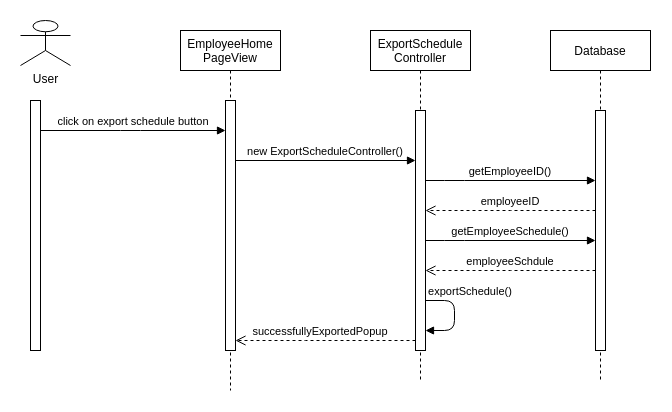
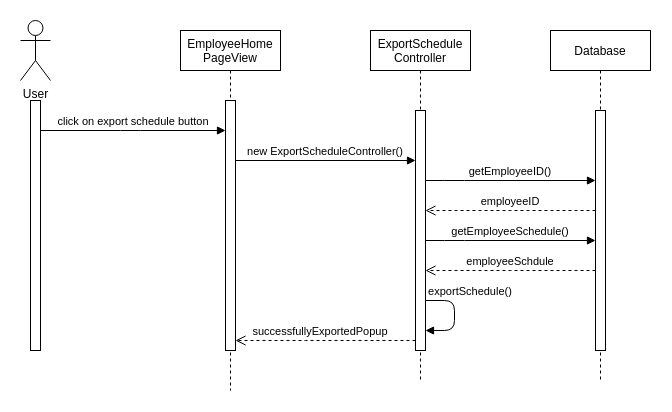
- <mxCell id="6" value="User" style="shape=umlActor;verticalLabelPosition=bottom;verticalAlign=top;html=1;outlineConnect=0;" vertex="1" parent="1"><mxGeometry x="20" y="20" width="50" height="45" as="geometry" /></mxCell>
+ <mxCell id="6" value="User" style="shape=umlActor;verticalLabelPosition=bottom;verticalAlign=top;html=1;outlineConnect=0;" vertex="1" parent="1"><mxGeometry x="20" y="20" width="30" height="60" as="geometry" /></mxCell>
